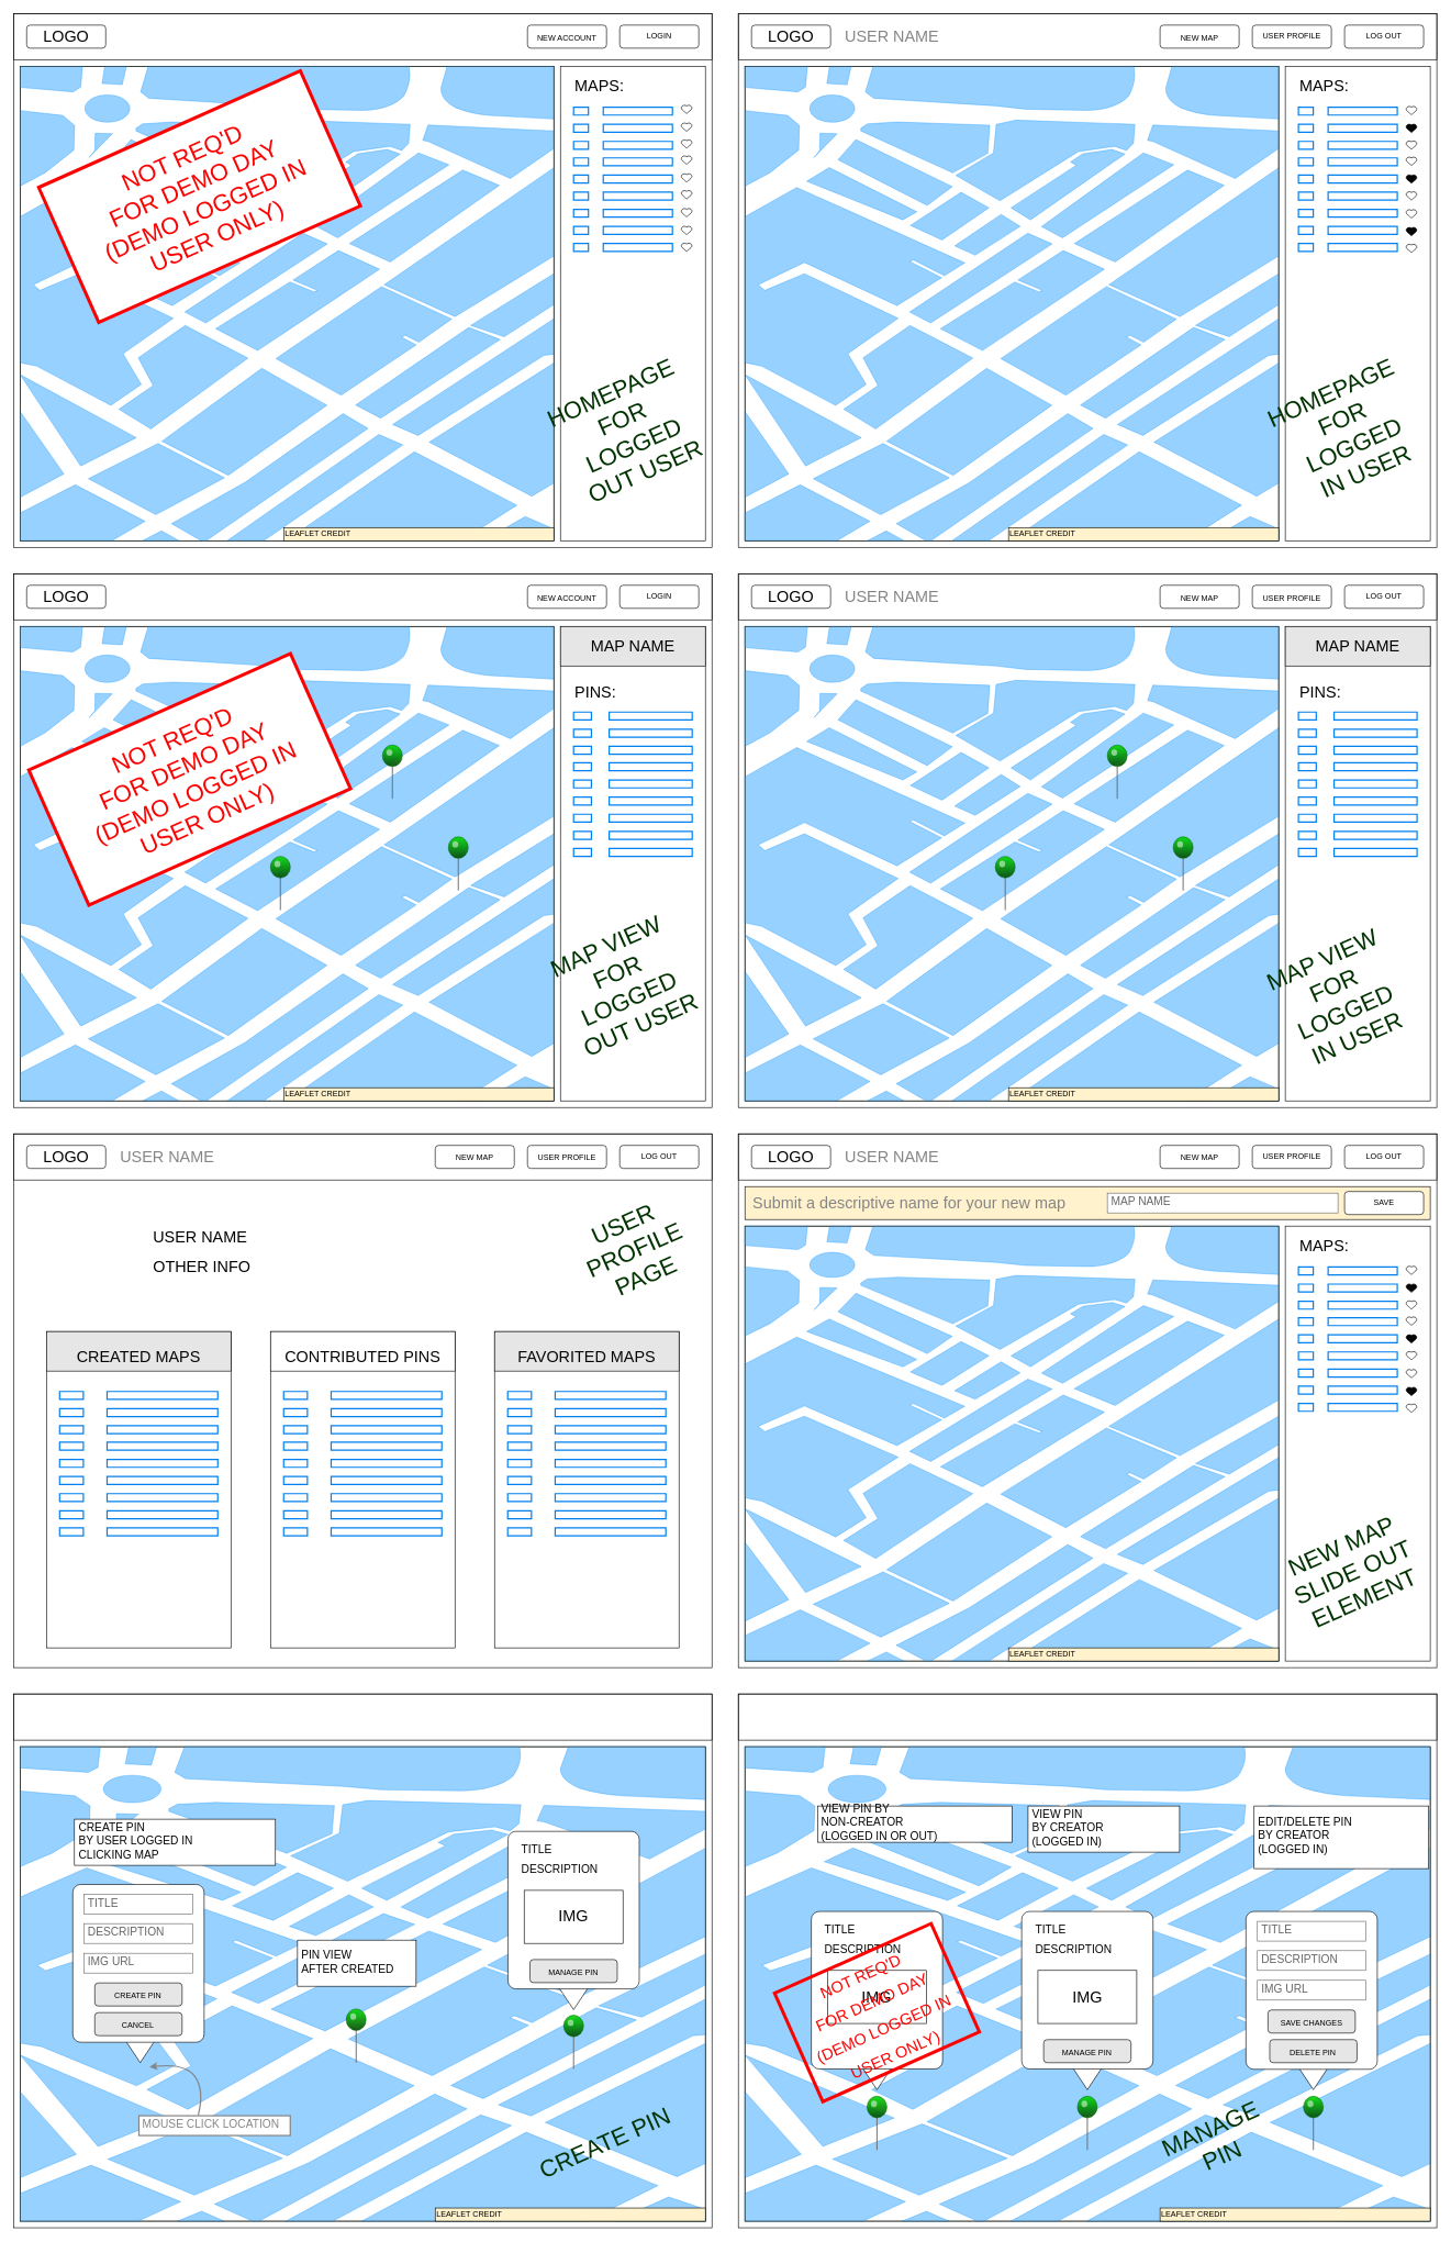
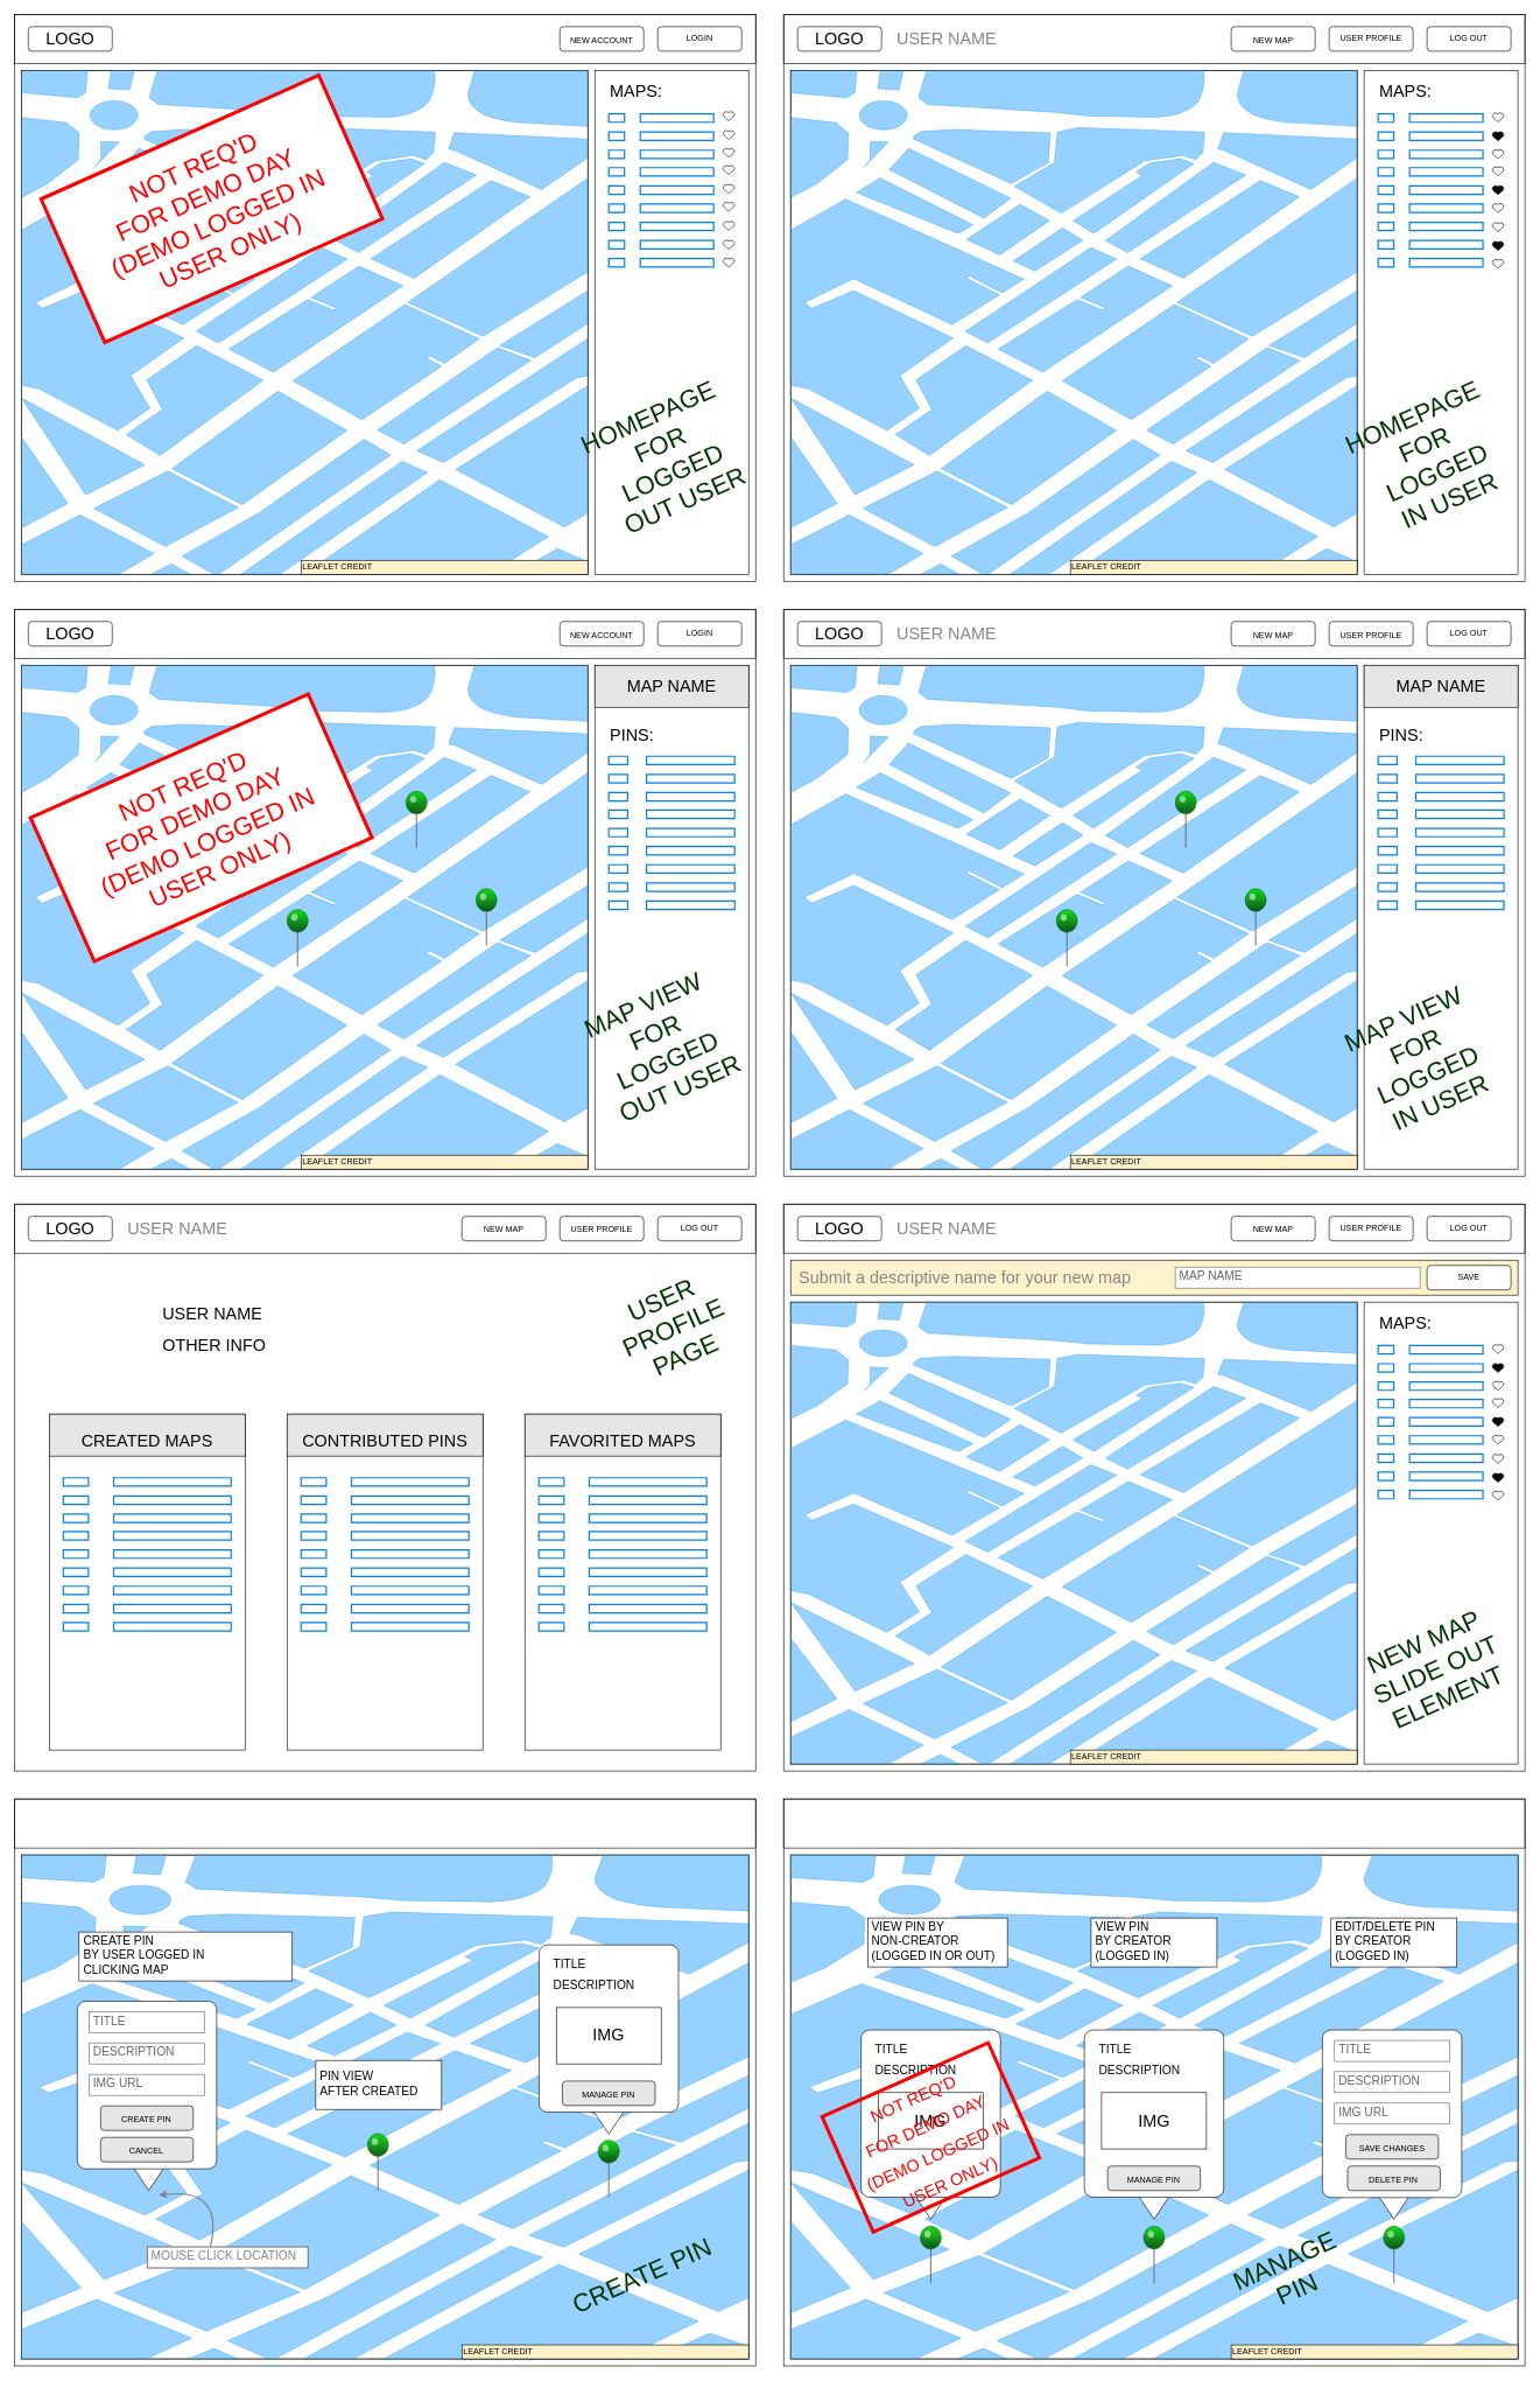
- <mxCell id="94" value="&lt;font color=&quot;#050505&quot; style=&quot;line-height: 1 ; font-size: 24px&quot;&gt;CONTRIBUTED PINS&lt;/font&gt;" style="rounded=0;whiteSpace=wrap;html=1;sketch=0;fontSize=48;fontColor=#858585;strokeColor=default;fillColor=#ffffff;verticalAlign=middle;" parent="1" vertex="1"><mxGeometry x="410" y="2020" width="280" height="60" as="geometry" /></mxCell>
+ <mxCell id="94" value="&lt;font color=&quot;#050505&quot; style=&quot;line-height: 1 ; font-size: 24px&quot;&gt;CONTRIBUTED PINS&lt;/font&gt;" style="rounded=0;whiteSpace=wrap;html=1;sketch=0;fontSize=48;fontColor=#858585;strokeColor=default;fillColor=#E6E6E6;verticalAlign=middle;" parent="1" vertex="1"><mxGeometry x="410" y="2020" width="280" height="60" as="geometry" /></mxCell>
- <mxCell id="158" value="VIEW PIN BY &lt;br&gt;NON-CREATOR&lt;br&gt;(LOGGED IN OR OUT)" style="strokeWidth=1;shadow=0;dashed=0;align=center;html=1;shape=mxgraph.mockup.text.textBox;fontColor=#050505;align=left;fontSize=17;spacingLeft=4;spacingTop=-3;strokeColor=default;mainText=;sketch=0;fillColor=default;" parent="1" vertex="1"><mxGeometry x="1240.37" y="2740" width="295" height="55" as="geometry" /></mxCell>
+ <mxCell id="158" value="VIEW PIN BY &lt;br&gt;NON-CREATOR&lt;br&gt;(LOGGED IN OR OUT)" style="strokeWidth=1;shadow=0;dashed=0;align=center;html=1;shape=mxgraph.mockup.text.textBox;fontColor=#050505;align=left;fontSize=17;spacingLeft=4;spacingTop=-3;strokeColor=default;mainText=;sketch=0;fillColor=default;" parent="1" vertex="1"><mxGeometry x="1240.37" y="2740" width="199.63" height="70" as="geometry" /></mxCell>
- <mxCell id="157" value="VIEW PIN&lt;br&gt;BY CREATOR&lt;br&gt;(LOGGED IN)" style="strokeWidth=1;shadow=0;dashed=0;align=center;html=1;shape=mxgraph.mockup.text.textBox;fontColor=#050505;align=left;fontSize=17;spacingLeft=4;spacingTop=-3;strokeColor=default;mainText=;sketch=0;fillColor=default;" parent="1" vertex="1"><mxGeometry x="1559.62" y="2740" width="230" height="70" as="geometry" /></mxCell>
+ <mxCell id="157" value="VIEW PIN&lt;br&gt;BY CREATOR&lt;br&gt;(LOGGED IN)" style="strokeWidth=1;shadow=0;dashed=0;align=center;html=1;shape=mxgraph.mockup.text.textBox;fontColor=#050505;align=left;fontSize=17;spacingLeft=4;spacingTop=-3;strokeColor=default;mainText=;sketch=0;fillColor=default;" parent="1" vertex="1"><mxGeometry x="1559.62" y="2740" width="180" height="70" as="geometry" /></mxCell>
- <mxCell id="151" value="EDIT/DELETE PIN&lt;br&gt;BY CREATOR&lt;br&gt;(LOGGED IN)" style="strokeWidth=1;shadow=0;dashed=0;align=center;html=1;shape=mxgraph.mockup.text.textBox;fontColor=#050505;align=left;fontSize=17;spacingLeft=4;spacingTop=-3;strokeColor=default;mainText=;sketch=0;fillColor=default;" parent="1" vertex="1"><mxGeometry x="1902.68" y="2740" width="265" height="95" as="geometry" /></mxCell>
+ <mxCell id="151" value="EDIT/DELETE PIN&lt;br&gt;BY CREATOR&lt;br&gt;(LOGGED IN)" style="strokeWidth=1;shadow=0;dashed=0;align=center;html=1;shape=mxgraph.mockup.text.textBox;fontColor=#050505;align=left;fontSize=17;spacingLeft=4;spacingTop=-3;strokeColor=default;mainText=;sketch=0;fillColor=default;" parent="1" vertex="1"><mxGeometry x="1902.68" y="2740" width="180" height="70" as="geometry" /></mxCell>
